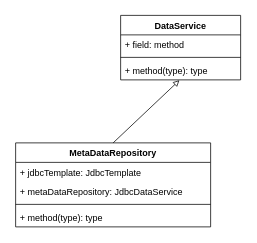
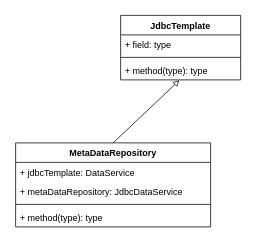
- <mxCell id="2" value="DataService" style="swimlane;fontStyle=1;align=center;verticalAlign=top;childLayout=stackLayout;horizontal=1;startSize=26;horizontalStack=0;resizeParent=1;resizeParentMax=0;resizeLast=0;collapsible=1;marginBottom=0;" vertex="1" parent="1"><mxGeometry x="160" y="20" width="160" height="86" as="geometry" /></mxCell>
+ <mxCell id="2" value="JdbcTemplate" style="swimlane;fontStyle=1;align=center;verticalAlign=top;childLayout=stackLayout;horizontal=1;startSize=26;horizontalStack=0;resizeParent=1;resizeParentMax=0;resizeLast=0;collapsible=1;marginBottom=0;" vertex="1" parent="1"><mxGeometry x="160" y="20" width="160" height="86" as="geometry" /></mxCell>
- <mxCell id="3" value="+ field: method" style="text;strokeColor=none;fillColor=none;align=left;verticalAlign=top;spacingLeft=4;spacingRight=4;overflow=hidden;rotatable=0;points=[[0,0.5],[1,0.5]];portConstraint=eastwest;" vertex="1" parent="2"><mxGeometry y="26" width="160" height="26" as="geometry" /></mxCell>
+ <mxCell id="3" value="+ field: type" style="text;strokeColor=none;fillColor=none;align=left;verticalAlign=top;spacingLeft=4;spacingRight=4;overflow=hidden;rotatable=0;points=[[0,0.5],[1,0.5]];portConstraint=eastwest;" vertex="1" parent="2"><mxGeometry y="26" width="160" height="26" as="geometry" /></mxCell>
- <mxCell id="8" value="+ jdbcTemplate: JdbcTemplate" style="text;strokeColor=none;fillColor=none;align=left;verticalAlign=top;spacingLeft=4;spacingRight=4;overflow=hidden;rotatable=0;points=[[0,0.5],[1,0.5]];portConstraint=eastwest;" vertex="1" parent="7"><mxGeometry y="26" width="260" height="26" as="geometry" /></mxCell>
+ <mxCell id="8" value="+ jdbcTemplate: DataService" style="text;strokeColor=none;fillColor=none;align=left;verticalAlign=top;spacingLeft=4;spacingRight=4;overflow=hidden;rotatable=0;points=[[0,0.5],[1,0.5]];portConstraint=eastwest;" vertex="1" parent="7"><mxGeometry y="26" width="260" height="26" as="geometry" /></mxCell>
